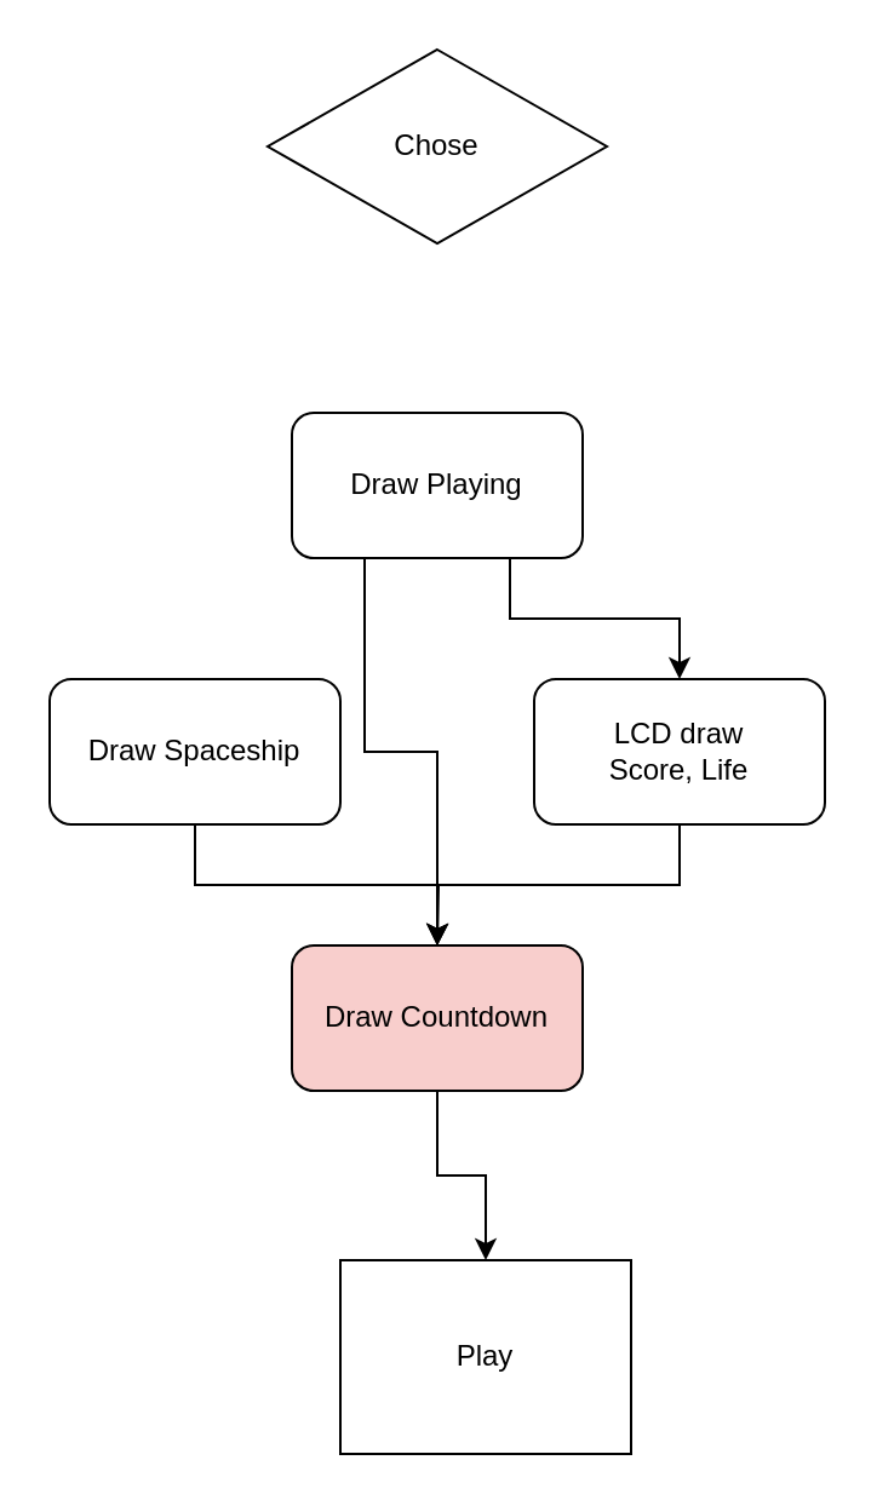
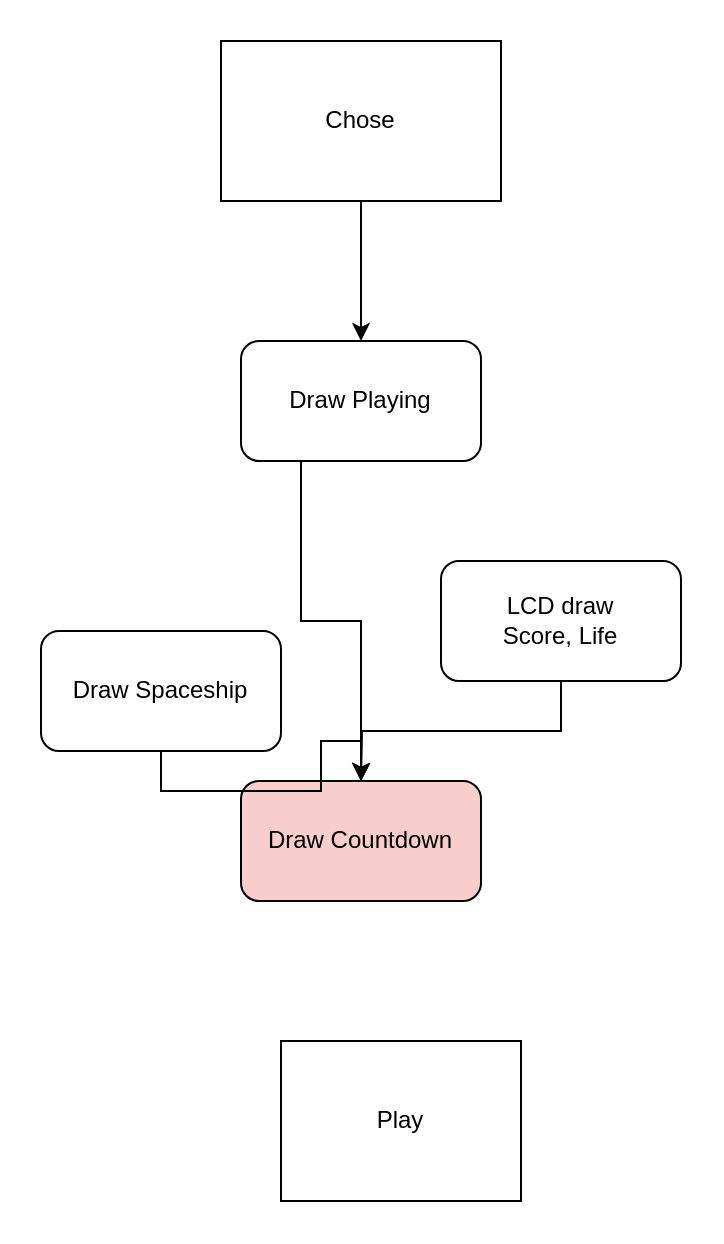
- <mxCell id="13" value="Chose" style="rhombus;whiteSpace=wrap;html=1;" vertex="1" parent="1"><mxGeometry x="110" y="20" width="140" height="80" as="geometry" /></mxCell>
+ <mxCell id="13" value="Chose" style="whiteSpace=wrap;html=1;rounded=0;" vertex="1" parent="1"><mxGeometry x="110" y="20" width="140" height="80" as="geometry" /></mxCell>
+ <mxCell id="12" style="edgeStyle=orthogonalEdgeStyle;rounded=0;orthogonalLoop=1;jettySize=auto;html=1;exitX=0.5;exitY=1;exitDx=0;exitDy=0;entryX=0.5;entryY=0;entryDx=0;entryDy=0;" edge="1" parent="1" source="13" target="4"><mxGeometry relative="1" as="geometry" /></mxCell>
- <mxCell id="3" style="edgeStyle=orthogonalEdgeStyle;rounded=0;orthogonalLoop=1;jettySize=auto;html=1;exitX=0.75;exitY=1;exitDx=0;exitDy=0;entryX=0.5;entryY=0;entryDx=0;entryDy=0;" edge="1" parent="1" source="4" target="8"><mxGeometry relative="1" as="geometry" /></mxCell>
- <mxCell id="10" value="Draw Spaceship" style="rounded=1;whiteSpace=wrap;html=1;" vertex="1" parent="1"><mxGeometry x="20" y="280" width="120" height="60" as="geometry" /></mxCell>
+ <mxCell id="10" value="Draw Spaceship" style="rounded=1;whiteSpace=wrap;html=1;" vertex="1" parent="1"><mxGeometry x="20" y="315" width="120" height="60" as="geometry" /></mxCell>
- <mxCell id="5" style="edgeStyle=orthogonalEdgeStyle;rounded=0;orthogonalLoop=1;jettySize=auto;html=1;exitX=0.5;exitY=1;exitDx=0;exitDy=0;entryX=0.5;entryY=0;entryDx=0;entryDy=0;" edge="1" parent="1" source="6" target="11"><mxGeometry relative="1" as="geometry"><mxPoint x="180" y="490" as="targetPoint" /></mxGeometry></mxCell>
